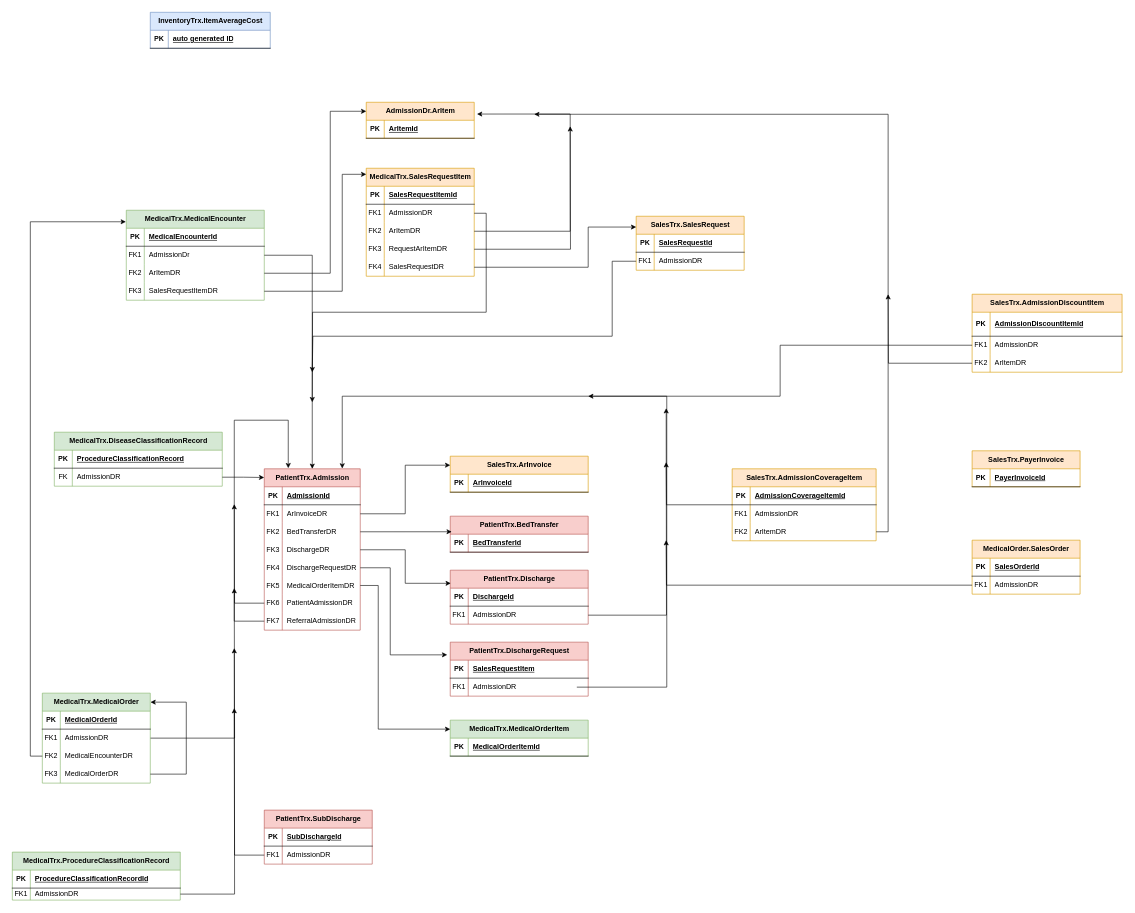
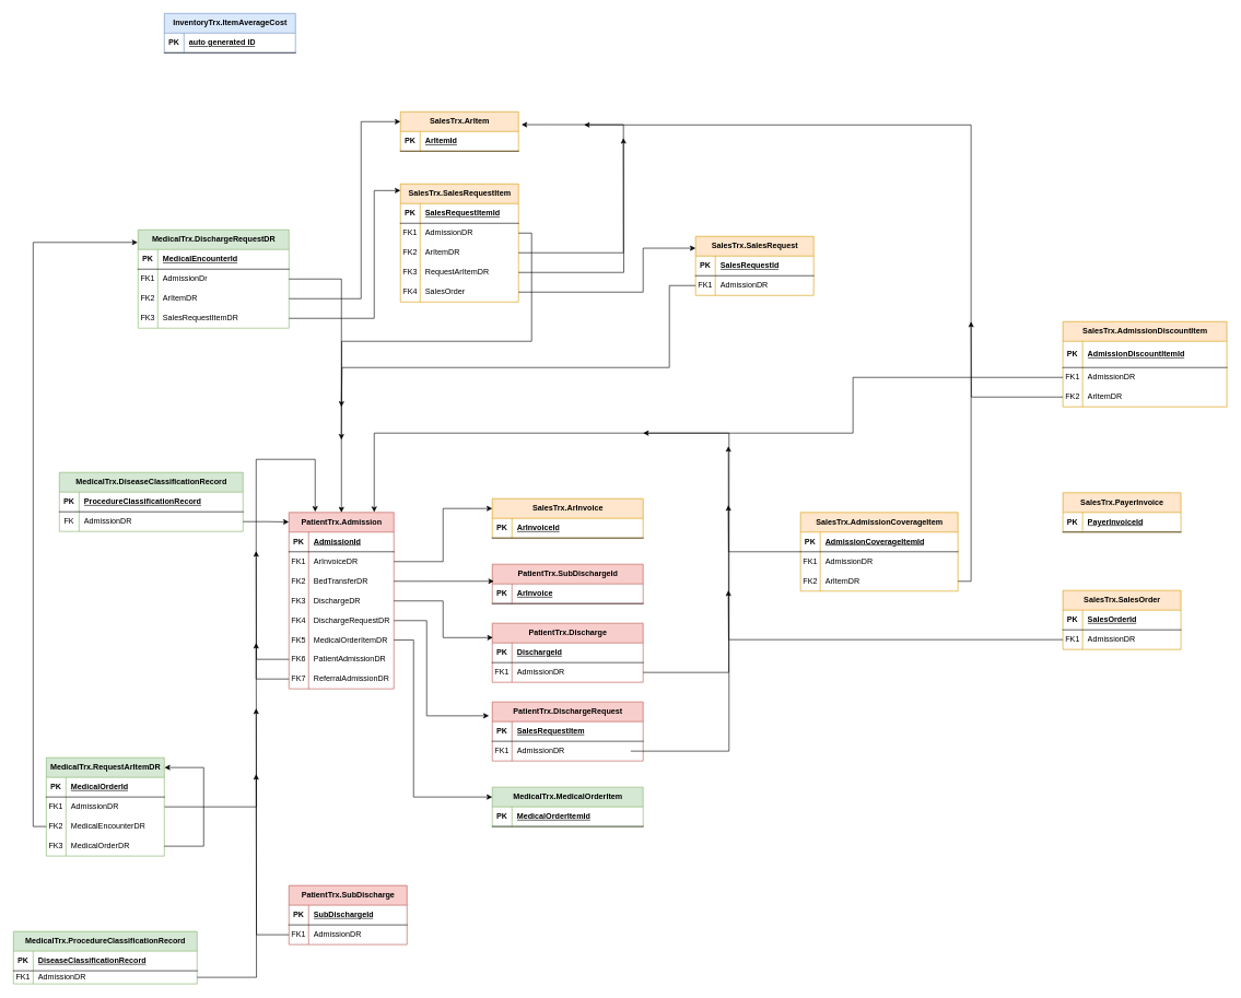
- <mxCell id="82" value="AdmissionDr.ArItem" style="shape=table;startSize=30;container=1;collapsible=1;childLayout=tableLayout;fixedRows=1;rowLines=0;fontStyle=1;align=center;resizeLast=1;html=1;fillColor=#ffe6cc;strokeColor=#d79b00;" parent="1" vertex="1"><mxGeometry x="610" y="170" width="180" height="60" as="geometry" /></mxCell>
+ <mxCell id="82" value="SalesTrx.ArItem" style="shape=table;startSize=30;container=1;collapsible=1;childLayout=tableLayout;fixedRows=1;rowLines=0;fontStyle=1;align=center;resizeLast=1;html=1;fillColor=#ffe6cc;strokeColor=#d79b00;" parent="1" vertex="1"><mxGeometry x="610" y="170" width="180" height="60" as="geometry" /></mxCell>
- <mxCell id="87" value="MedicalTrx.SalesRequestItem" style="shape=table;startSize=30;container=1;collapsible=1;childLayout=tableLayout;fixedRows=1;rowLines=0;fontStyle=1;align=center;resizeLast=1;html=1;fillColor=#ffe6cc;strokeColor=#d79b00;" parent="1" vertex="1"><mxGeometry x="610" y="280" width="180" height="180" as="geometry" /></mxCell>
+ <mxCell id="87" value="SalesTrx.SalesRequestItem" style="shape=table;startSize=30;container=1;collapsible=1;childLayout=tableLayout;fixedRows=1;rowLines=0;fontStyle=1;align=center;resizeLast=1;html=1;fillColor=#ffe6cc;strokeColor=#d79b00;" parent="1" vertex="1"><mxGeometry x="610" y="280" width="180" height="180" as="geometry" /></mxCell>
- <mxCell id="68" value="MedicalTrx.MedicalEncounter" style="shape=table;startSize=30;container=1;collapsible=1;childLayout=tableLayout;fixedRows=1;rowLines=0;fontStyle=1;align=center;resizeLast=1;html=1;fillColor=#d5e8d4;strokeColor=#82b366;" parent="1" vertex="1"><mxGeometry x="210" y="350" width="230" height="150" as="geometry" /></mxCell>
+ <mxCell id="68" value="MedicalTrx.DischargeRequestDR" style="shape=table;startSize=30;container=1;collapsible=1;childLayout=tableLayout;fixedRows=1;rowLines=0;fontStyle=1;align=center;resizeLast=1;html=1;fillColor=#d5e8d4;strokeColor=#82b366;" parent="1" vertex="1"><mxGeometry x="210" y="350" width="230" height="150" as="geometry" /></mxCell>
- <mxCell id="102" value="SalesRequestDR" style="shape=partialRectangle;connectable=0;fillColor=none;top=0;left=0;bottom=0;right=0;align=left;spacingLeft=6;overflow=hidden;whiteSpace=wrap;html=1;" parent="100" vertex="1"><mxGeometry x="30" width="150" height="30" as="geometry"><mxRectangle width="150" height="30" as="alternateBounds" /></mxGeometry></mxCell>
+ <mxCell id="102" value="SalesOrder" style="shape=partialRectangle;connectable=0;fillColor=none;top=0;left=0;bottom=0;right=0;align=left;spacingLeft=6;overflow=hidden;whiteSpace=wrap;html=1;" parent="100" vertex="1"><mxGeometry x="30" width="150" height="30" as="geometry"><mxRectangle width="150" height="30" as="alternateBounds" /></mxGeometry></mxCell>
- <mxCell id="38" value="PatientTrx.BedTransfer" style="shape=table;startSize=30;container=1;collapsible=1;childLayout=tableLayout;fixedRows=1;rowLines=0;fontStyle=1;align=center;resizeLast=1;html=1;fillColor=#f8cecc;strokeColor=#b85450;" parent="1" vertex="1"><mxGeometry x="750" y="860" width="230" height="60" as="geometry" /></mxCell>
+ <mxCell id="38" value="PatientTrx.SubDischargeId" style="shape=table;startSize=30;container=1;collapsible=1;childLayout=tableLayout;fixedRows=1;rowLines=0;fontStyle=1;align=center;resizeLast=1;html=1;fillColor=#f8cecc;strokeColor=#b85450;" parent="1" vertex="1"><mxGeometry x="750" y="860" width="230" height="60" as="geometry" /></mxCell>
- <mxCell id="41" value="BedTransferId" style="shape=partialRectangle;connectable=0;fillColor=none;top=0;left=0;bottom=0;right=0;align=left;spacingLeft=6;fontStyle=5;overflow=hidden;whiteSpace=wrap;html=1;" parent="39" vertex="1"><mxGeometry x="30" width="200" height="30" as="geometry"><mxRectangle width="200" height="30" as="alternateBounds" /></mxGeometry></mxCell>
+ <mxCell id="41" value="ArInvoice" style="shape=partialRectangle;connectable=0;fillColor=none;top=0;left=0;bottom=0;right=0;align=left;spacingLeft=6;fontStyle=5;overflow=hidden;whiteSpace=wrap;html=1;" parent="39" vertex="1"><mxGeometry x="30" width="200" height="30" as="geometry"><mxRectangle width="200" height="30" as="alternateBounds" /></mxGeometry></mxCell>
- <mxCell id="178" value="MedicalOrder.SalesOrder" style="shape=table;startSize=30;container=1;collapsible=1;childLayout=tableLayout;fixedRows=1;rowLines=0;fontStyle=1;align=center;resizeLast=1;html=1;fillColor=#ffe6cc;strokeColor=#d79b00;" vertex="1" parent="1"><mxGeometry x="1620" y="900" width="180" height="90" as="geometry" /></mxCell>
+ <mxCell id="178" value="SalesTrx.SalesOrder" style="shape=table;startSize=30;container=1;collapsible=1;childLayout=tableLayout;fixedRows=1;rowLines=0;fontStyle=1;align=center;resizeLast=1;html=1;fillColor=#ffe6cc;strokeColor=#d79b00;" vertex="1" parent="1"><mxGeometry x="1620" y="900" width="180" height="90" as="geometry" /></mxCell>
- <mxCell id="119" value="MedicalTrx.MedicalOrder" style="shape=table;startSize=30;container=1;collapsible=1;childLayout=tableLayout;fixedRows=1;rowLines=0;fontStyle=1;align=center;resizeLast=1;html=1;fillColor=#d5e8d4;strokeColor=#82b366;" parent="1" vertex="1"><mxGeometry x="70" y="1155" width="180" height="150" as="geometry" /></mxCell>
+ <mxCell id="119" value="MedicalTrx.RequestArItemDR" style="shape=table;startSize=30;container=1;collapsible=1;childLayout=tableLayout;fixedRows=1;rowLines=0;fontStyle=1;align=center;resizeLast=1;html=1;fillColor=#d5e8d4;strokeColor=#82b366;" parent="1" vertex="1"><mxGeometry x="70" y="1155" width="180" height="150" as="geometry" /></mxCell>
- <mxCell id="137" value="ProcedureClassificationRecordId" style="shape=partialRectangle;connectable=0;fillColor=none;top=0;left=0;bottom=0;right=0;align=left;spacingLeft=6;fontStyle=5;overflow=hidden;whiteSpace=wrap;html=1;" parent="135" vertex="1"><mxGeometry x="30" width="250" height="30" as="geometry"><mxRectangle width="250" height="30" as="alternateBounds" /></mxGeometry></mxCell>
+ <mxCell id="137" value="DiseaseClassificationRecord" style="shape=partialRectangle;connectable=0;fillColor=none;top=0;left=0;bottom=0;right=0;align=left;spacingLeft=6;fontStyle=5;overflow=hidden;whiteSpace=wrap;html=1;" parent="135" vertex="1"><mxGeometry x="30" width="250" height="30" as="geometry"><mxRectangle width="250" height="30" as="alternateBounds" /></mxGeometry></mxCell>
